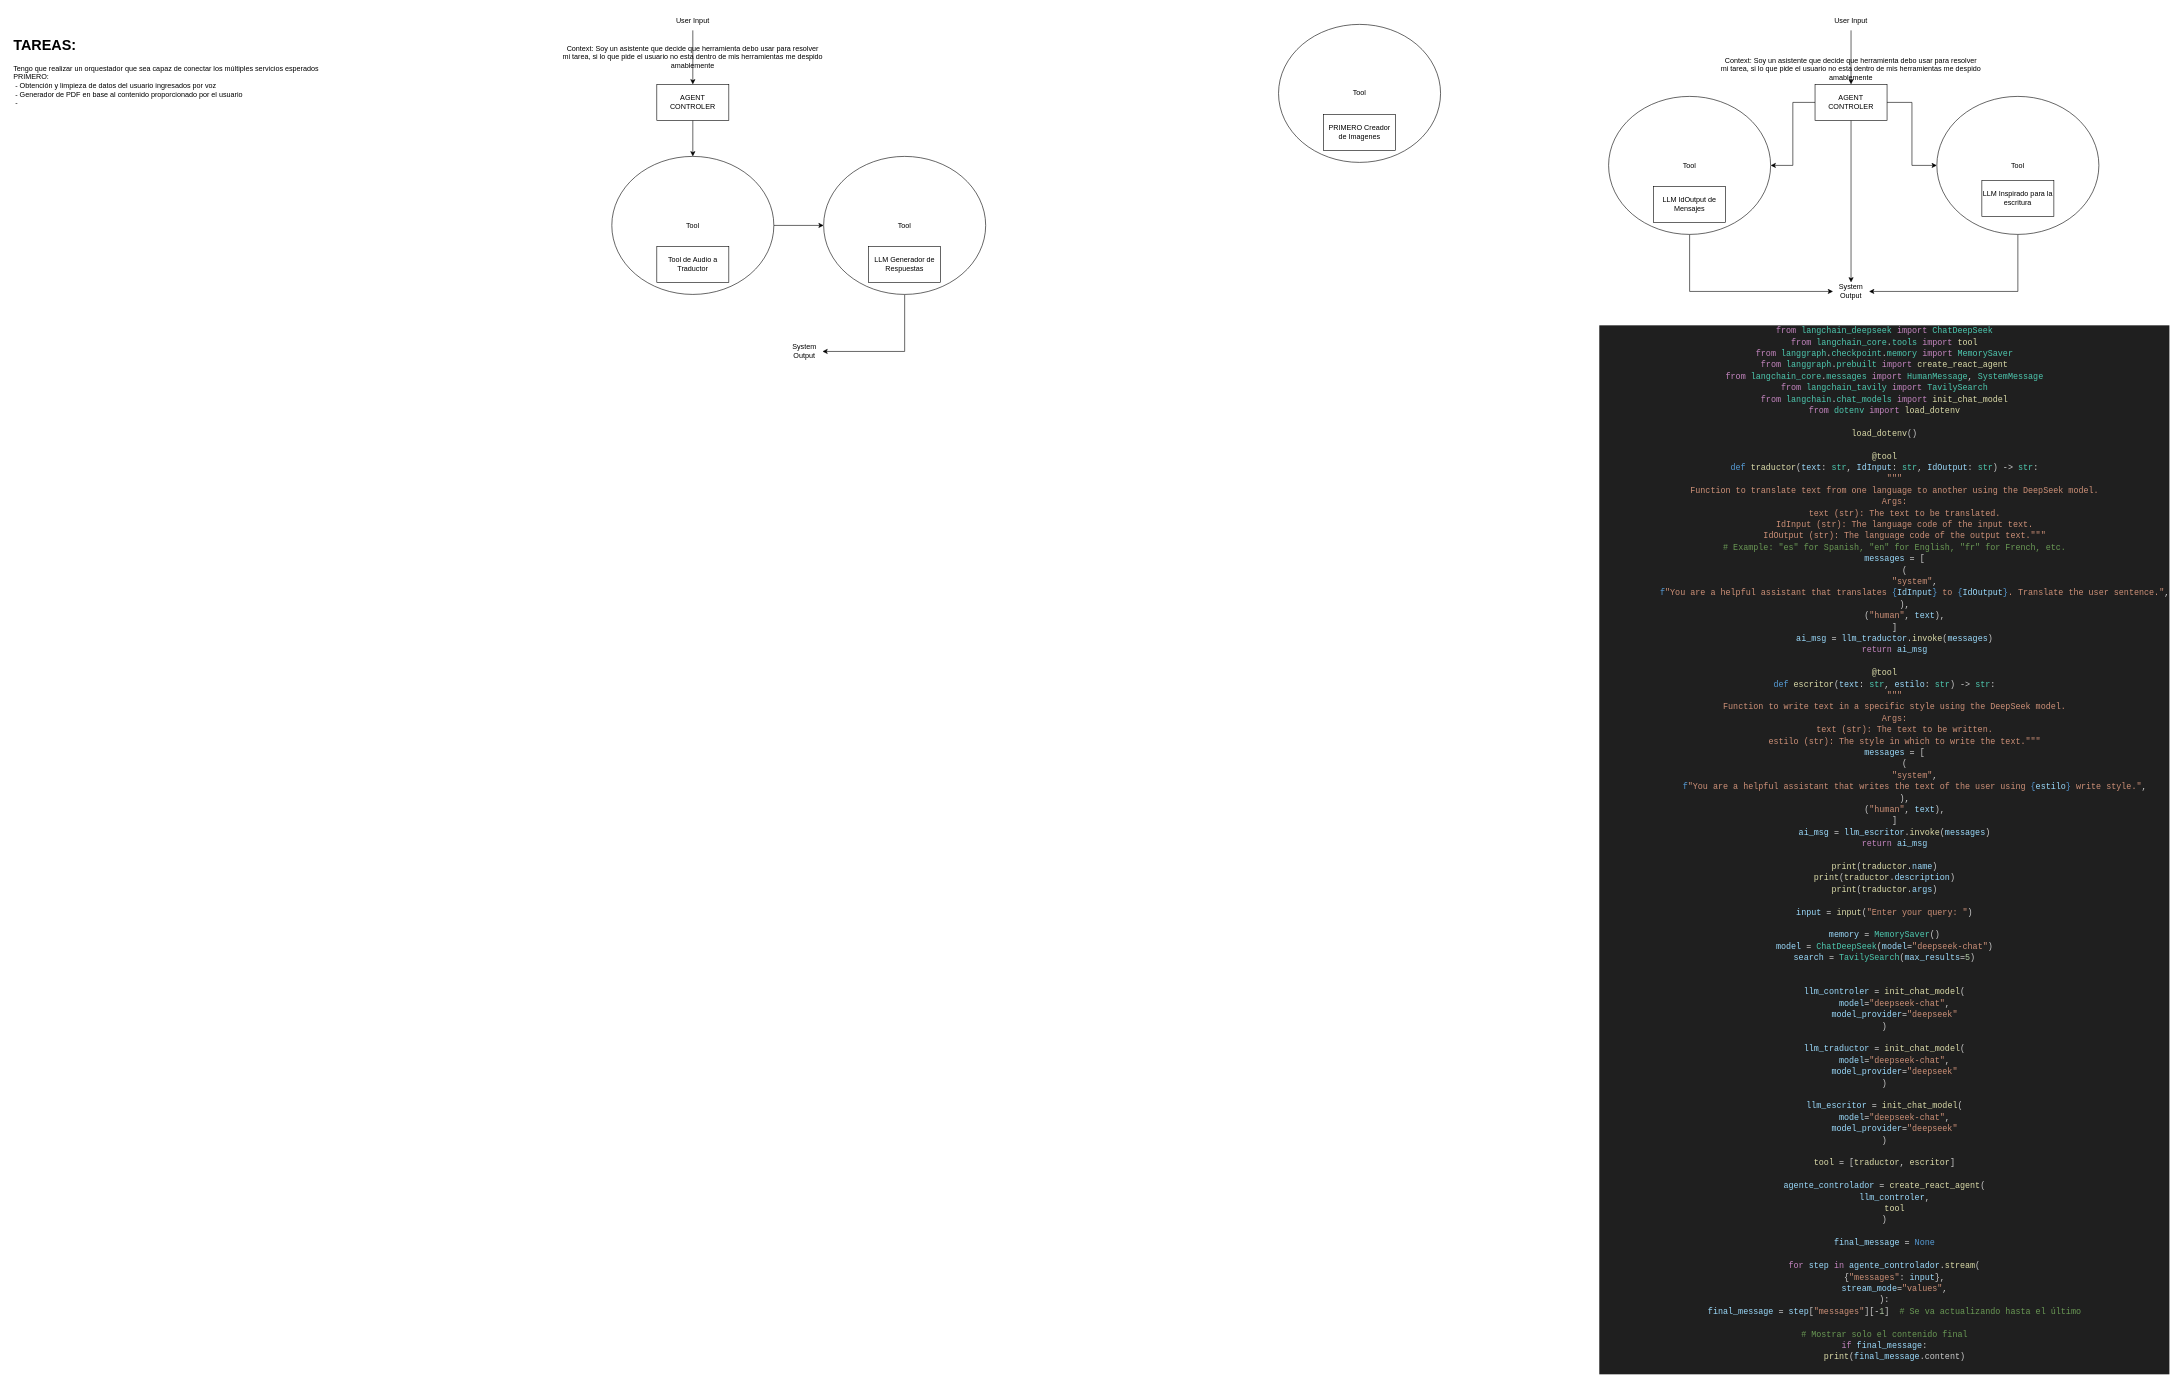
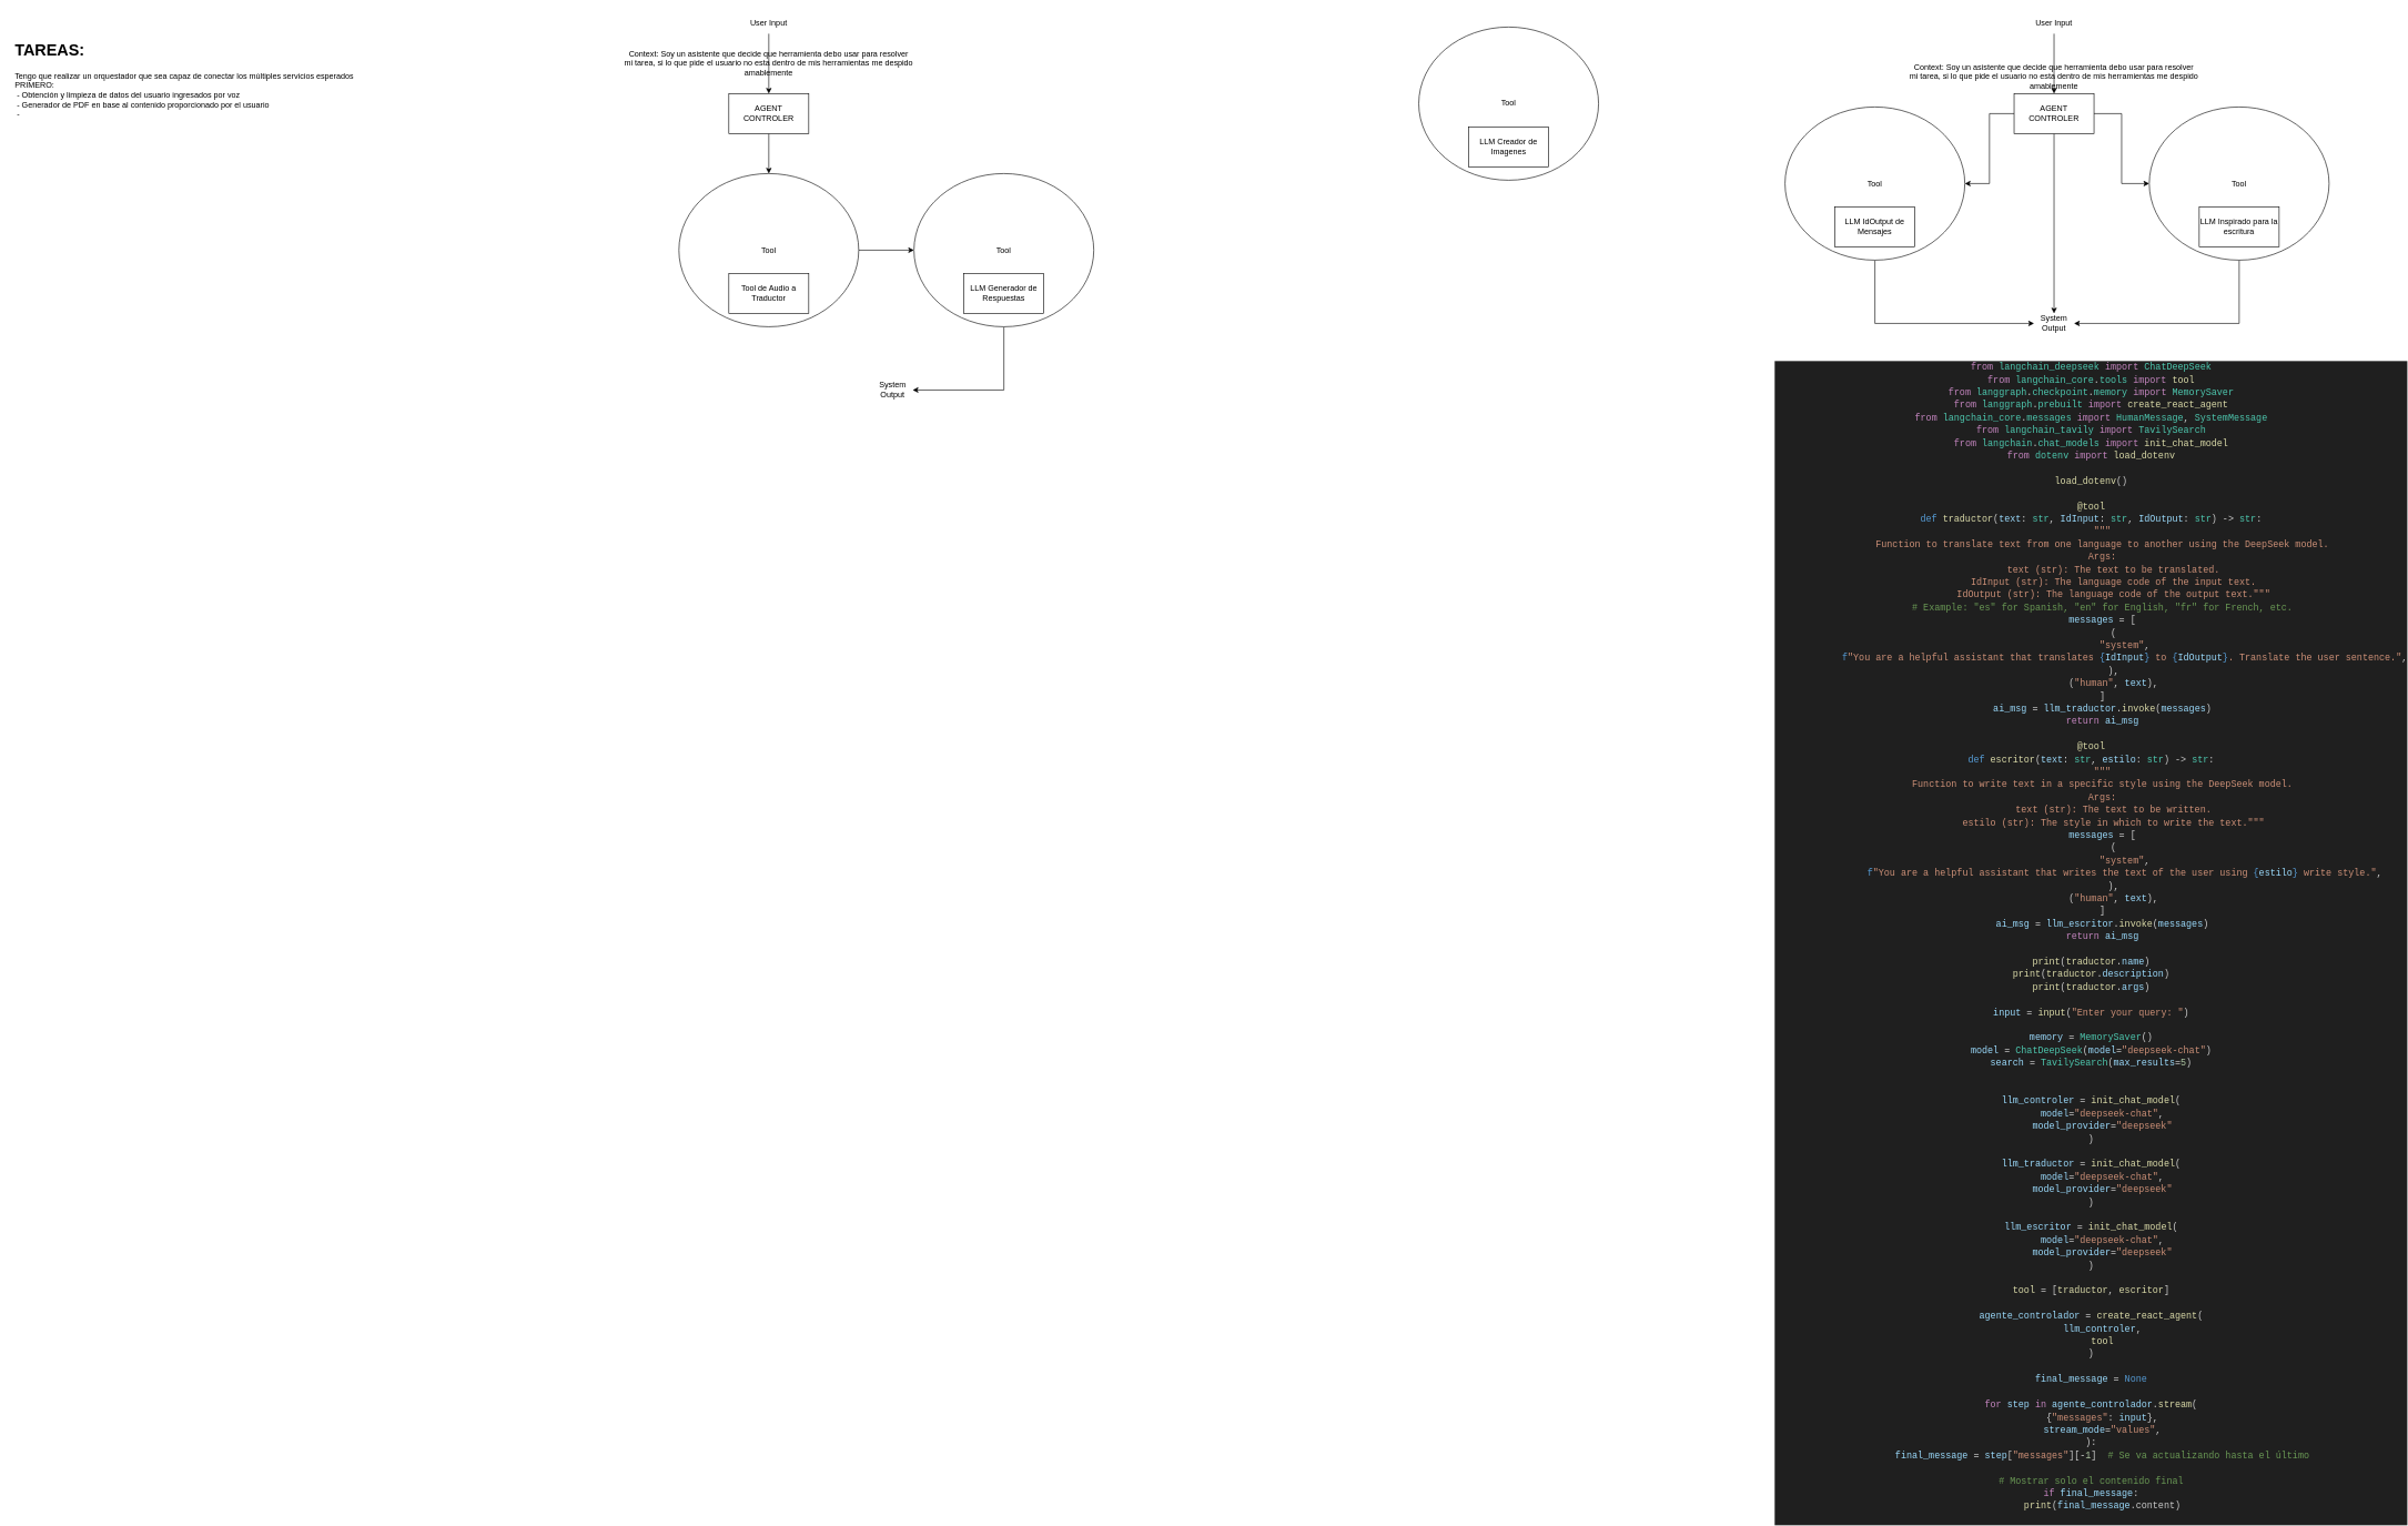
- <mxCell id="22" value="PRIMERO Creador de Imagenes" style="rounded=0;whiteSpace=wrap;html=1;" vertex="1" parent="1"><mxGeometry x="2205" y="190" width="120" height="60" as="geometry" /></mxCell>
+ <mxCell id="22" value="LLM Creador de Imagenes" style="rounded=0;whiteSpace=wrap;html=1;" vertex="1" parent="1"><mxGeometry x="2205" y="190" width="120" height="60" as="geometry" /></mxCell>
- <mxCell id="11" value="LLM Inspirado para la escritura" style="rounded=0;whiteSpace=wrap;html=1;" vertex="1" parent="1"><mxGeometry x="3302" y="300" width="120" height="60" as="geometry" /></mxCell>
+ <mxCell id="11" value="LLM Inspirado para la escritura" style="rounded=0;whiteSpace=wrap;html=1;" vertex="1" parent="1"><mxGeometry x="3302" y="310" width="120" height="60" as="geometry" /></mxCell>
